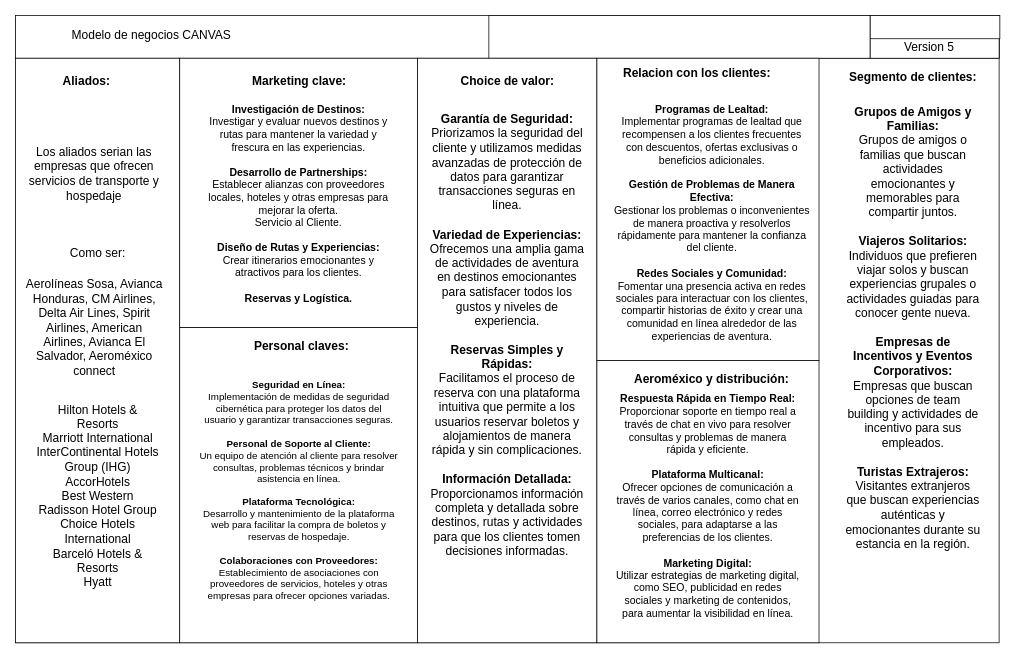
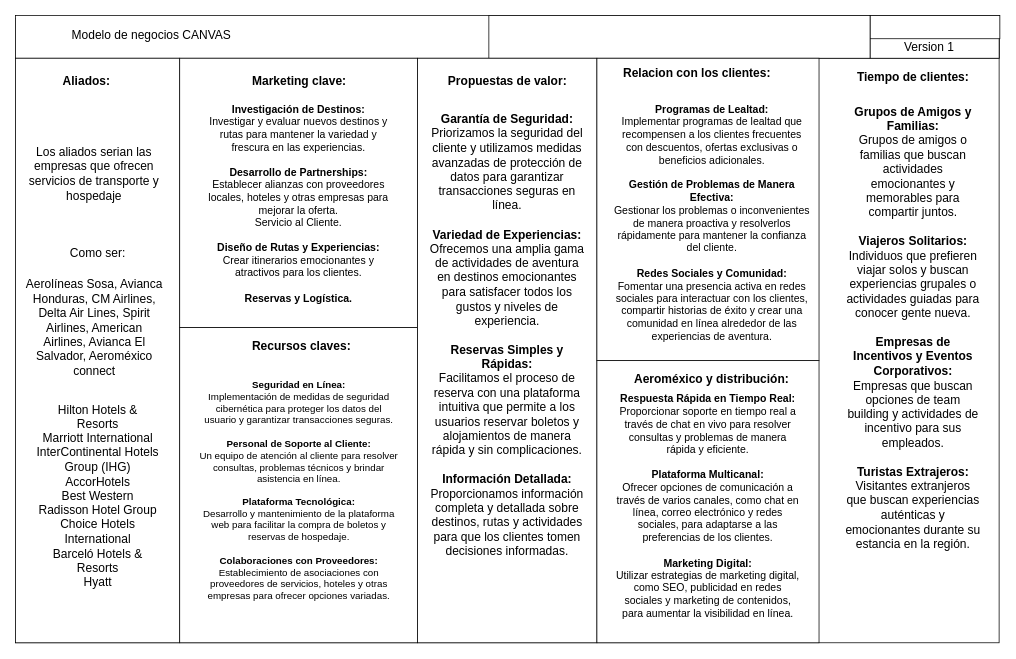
- <mxCell id="7" value="Version 5" style="text;html=1;strokeColor=none;fillColor=none;align=center;verticalAlign=middle;whiteSpace=wrap;rounded=0;fontSize=16;" vertex="1" parent="1"><mxGeometry x="1148" y="43" width="180" height="37" as="geometry" /></mxCell>
+ <mxCell id="7" value="Version 1" style="text;html=1;strokeColor=none;fillColor=none;align=center;verticalAlign=middle;whiteSpace=wrap;rounded=0;fontSize=16;" vertex="1" parent="1"><mxGeometry x="1148" y="43" width="180" height="37" as="geometry" /></mxCell>
- <mxCell id="28" value="Segmento de clientes:" style="text;html=1;strokeColor=none;fillColor=none;align=center;verticalAlign=middle;whiteSpace=wrap;rounded=0;fontSize=16;fontStyle=1" vertex="1" parent="1"><mxGeometry x="1121" y="72.38" width="191" height="59.75" as="geometry" /></mxCell>
+ <mxCell id="28" value="Tiempo de clientes:" style="text;html=1;strokeColor=none;fillColor=none;align=center;verticalAlign=middle;whiteSpace=wrap;rounded=0;fontSize=16;fontStyle=1" vertex="1" parent="1"><mxGeometry x="1121" y="72.38" width="191" height="59.75" as="geometry" /></mxCell>
- <mxCell id="22" value="Choice de valor:" style="text;html=1;strokeColor=none;fillColor=none;align=center;verticalAlign=middle;whiteSpace=wrap;rounded=0;fontSize=16;fontStyle=1" vertex="1" parent="1"><mxGeometry x="592.5" y="93.5" width="166" height="27" as="geometry" /></mxCell>
+ <mxCell id="22" value="Propuestas de valor:" style="text;html=1;strokeColor=none;fillColor=none;align=center;verticalAlign=middle;whiteSpace=wrap;rounded=0;fontSize=16;fontStyle=1" vertex="1" parent="1"><mxGeometry x="592.5" y="93.5" width="166" height="27" as="geometry" /></mxCell>
- <mxCell id="21" value="Personal claves:" style="text;html=1;strokeColor=none;fillColor=none;align=center;verticalAlign=middle;whiteSpace=wrap;rounded=0;fontSize=16;fontStyle=1" vertex="1" parent="1"><mxGeometry x="326.75" y="447" width="149" height="25" as="geometry" /></mxCell>
+ <mxCell id="21" value="Recursos claves:" style="text;html=1;strokeColor=none;fillColor=none;align=center;verticalAlign=middle;whiteSpace=wrap;rounded=0;fontSize=16;fontStyle=1" vertex="1" parent="1"><mxGeometry x="326.75" y="447" width="149" height="25" as="geometry" /></mxCell>
